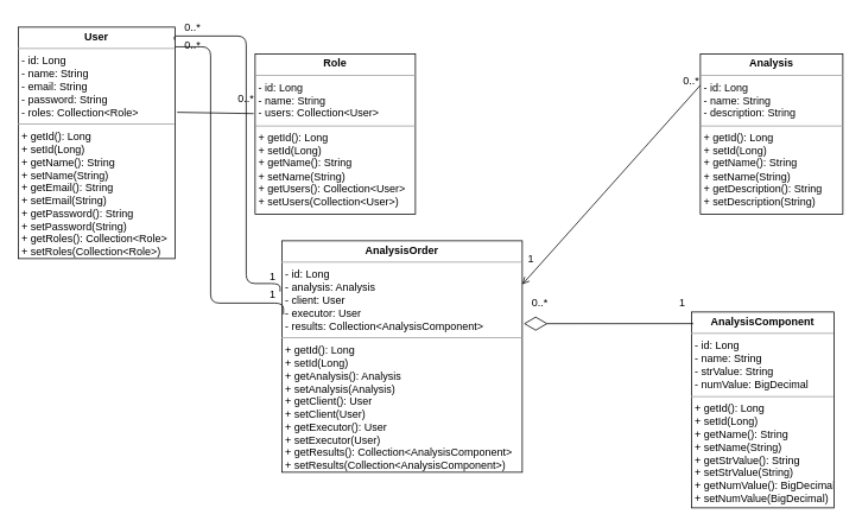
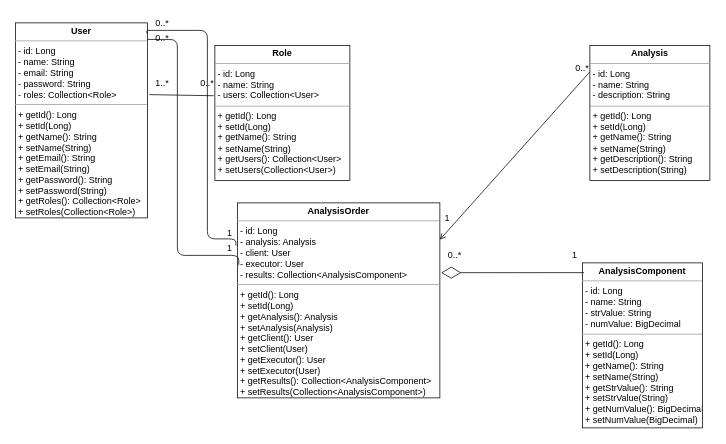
+ <mxCell id="8" value="1..*" style="text;html=1;strokeColor=none;fillColor=none;align=center;verticalAlign=middle;whiteSpace=wrap;rounded=0;" vertex="1" parent="1"><mxGeometry x="196" y="100" width="40" height="20" as="geometry" /></mxCell>
